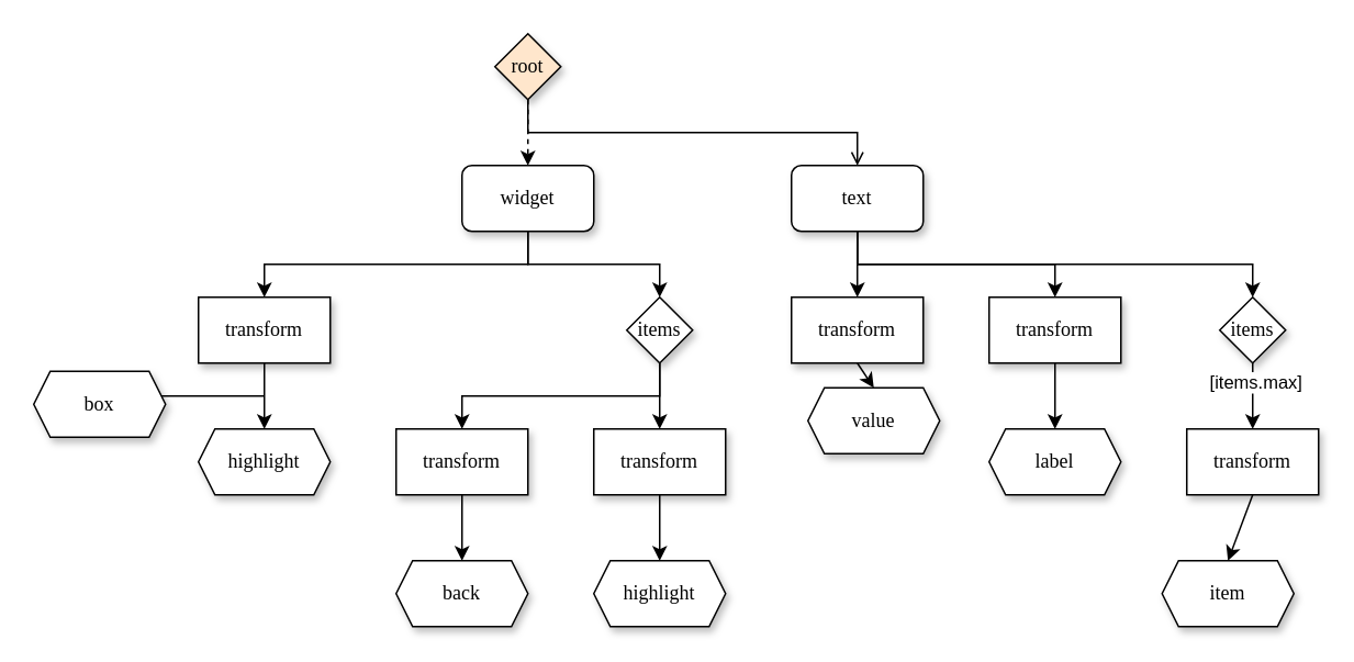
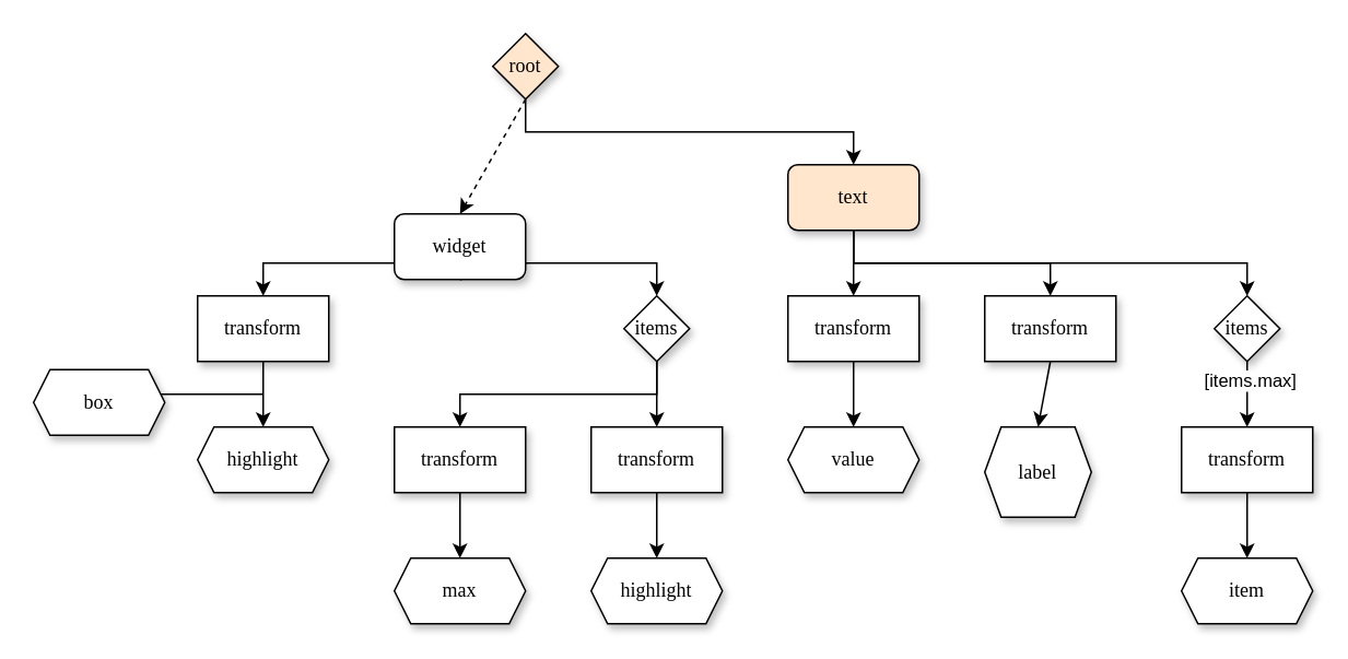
- <mxCell id="10" style="edgeStyle=none;rounded=0;html=1;exitX=0.5;exitY=1;exitDx=0;exitDy=0;entryX=0.5;entryY=0;entryDx=0;entryDy=0;fontFamily=Lucida Console;endArrow=open;" parent="1" source="11" target="16" edge="1"><mxGeometry relative="1" as="geometry"><Array as="points"><mxPoint y="80" x="320" /><mxPoint x="520" y="80" /></Array></mxGeometry></mxCell>
+ <mxCell id="10" style="edgeStyle=none;rounded=0;html=1;exitX=0.5;exitY=1;exitDx=0;exitDy=0;entryX=0.5;entryY=0;entryDx=0;entryDy=0;fontFamily=Lucida Console;" parent="1" source="11" target="16" edge="1"><mxGeometry relative="1" as="geometry"><Array as="points"><mxPoint y="80" x="320" /><mxPoint x="520" y="80" /></Array></mxGeometry></mxCell>
- <mxCell id="13" value="widget" style="rounded=1;whiteSpace=wrap;html=1;shadow=1;fontFamily=Lucida Console;" parent="1" vertex="1"><mxGeometry x="280" y="100" width="80" height="40" as="geometry" /></mxCell>
+ <mxCell id="13" value="widget" style="rounded=1;whiteSpace=wrap;html=1;shadow=1;fontFamily=Lucida Console;" parent="1" vertex="1"><mxGeometry x="240" y="130" width="80" height="40" as="geometry" /></mxCell>
- <mxCell id="16" value="text" style="rounded=1;whiteSpace=wrap;html=1;shadow=1;fontFamily=Lucida Console;" parent="1" vertex="1"><mxGeometry x="480" y="100" width="80" height="40" as="geometry" /></mxCell>
+ <mxCell id="16" value="text" style="rounded=1;whiteSpace=wrap;html=1;shadow=1;fontFamily=Lucida Console;fillColor=#ffe6cc;" parent="1" vertex="1"><mxGeometry x="480" y="100" width="80" height="40" as="geometry" /></mxCell>
- <mxCell id="19" value="value" style="shape=hexagon;perimeter=hexagonPerimeter2;whiteSpace=wrap;html=1;fixedSize=1;fontFamily=Lucida Console;shadow=1;size=10;" parent="1" vertex="1"><mxGeometry x="490" y="235" width="80" height="40" as="geometry" /></mxCell>
+ <mxCell id="19" value="value" style="shape=hexagon;perimeter=hexagonPerimeter2;whiteSpace=wrap;html=1;fixedSize=1;fontFamily=Lucida Console;shadow=1;size=10;" parent="1" vertex="1"><mxGeometry x="480" y="260" width="80" height="40" as="geometry" /></mxCell>
- <mxCell id="22" value="label" style="shape=hexagon;perimeter=hexagonPerimeter2;whiteSpace=wrap;html=1;fixedSize=1;fontFamily=Lucida Console;shadow=1;size=10;" vertex="1" parent="1"><mxGeometry x="600" y="260" width="80" height="40" as="geometry" /></mxCell>
+ <mxCell id="22" value="label" style="shape=hexagon;perimeter=hexagonPerimeter2;whiteSpace=wrap;html=1;fixedSize=1;fontFamily=Lucida Console;shadow=1;size=10;" vertex="1" parent="1"><mxGeometry x="600" y="260" width="65" height="55" as="geometry" /></mxCell>
- <mxCell id="37" value="back" style="shape=hexagon;perimeter=hexagonPerimeter2;whiteSpace=wrap;html=1;fixedSize=1;fontFamily=Lucida Console;shadow=1;size=10;" vertex="1" parent="1"><mxGeometry x="240" y="340" width="80" height="40" as="geometry" /></mxCell>
+ <mxCell id="37" value="max" style="shape=hexagon;perimeter=hexagonPerimeter2;whiteSpace=wrap;html=1;fixedSize=1;fontFamily=Lucida Console;shadow=1;size=10;" vertex="1" parent="1"><mxGeometry x="240" y="340" width="80" height="40" as="geometry" /></mxCell>
- <mxCell id="25" value="item" style="shape=hexagon;perimeter=hexagonPerimeter2;whiteSpace=wrap;html=1;fixedSize=1;fontFamily=Lucida Console;shadow=1;size=10;" vertex="1" parent="1"><mxGeometry x="705" y="340" width="80" height="40" as="geometry" /></mxCell>
+ <mxCell id="25" value="item" style="shape=hexagon;perimeter=hexagonPerimeter2;whiteSpace=wrap;html=1;fixedSize=1;fontFamily=Lucida Console;shadow=1;size=10;" vertex="1" parent="1"><mxGeometry x="720" y="340" width="80" height="40" as="geometry" /></mxCell>
